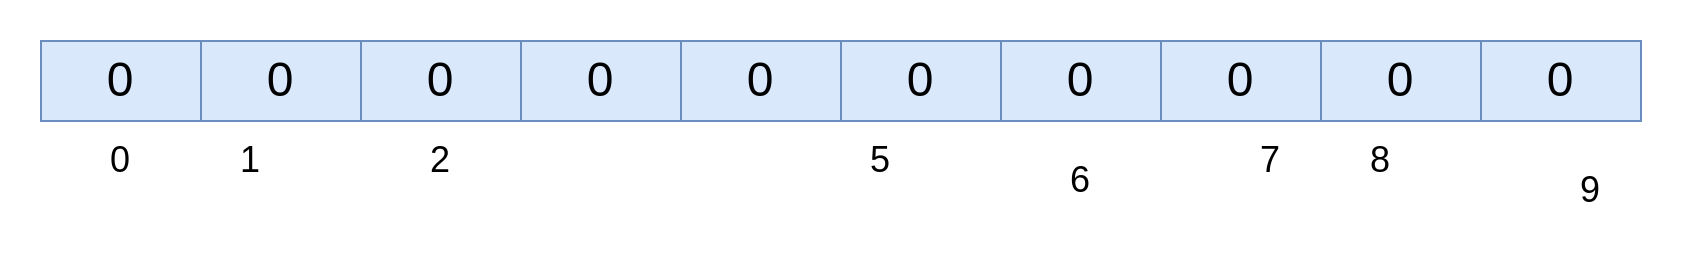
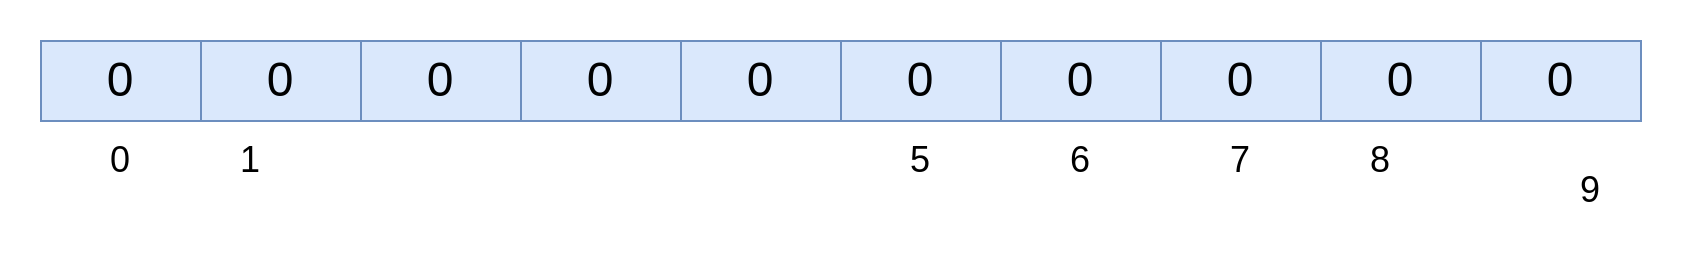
- <mxCell id="14" value="&lt;font style=&quot;font-size: 18px&quot;&gt;2&lt;/font&gt;" style="text;html=1;strokeColor=none;fillColor=none;align=center;verticalAlign=middle;whiteSpace=wrap;rounded=0;" vertex="1" parent="1"><mxGeometry x="200" y="70" width="40" height="20" as="geometry" /></mxCell>
- <mxCell id="15" value="&lt;font style=&quot;font-size: 18px&quot;&gt;5&lt;/font&gt;" style="text;html=1;strokeColor=none;fillColor=none;align=center;verticalAlign=middle;whiteSpace=wrap;rounded=0;" vertex="1" parent="1"><mxGeometry x="420" y="70" width="40" height="20" as="geometry" /></mxCell>
+ <mxCell id="15" value="&lt;font style=&quot;font-size: 18px&quot;&gt;5&lt;/font&gt;" style="text;html=1;strokeColor=none;fillColor=none;align=center;verticalAlign=middle;whiteSpace=wrap;rounded=0;" vertex="1" parent="1"><mxGeometry x="440" y="70" width="40" height="20" as="geometry" /></mxCell>
- <mxCell id="17" value="&lt;font style=&quot;font-size: 18px&quot;&gt;7&lt;/font&gt;" style="text;html=1;strokeColor=none;fillColor=none;align=center;verticalAlign=middle;whiteSpace=wrap;rounded=0;" vertex="1" parent="1"><mxGeometry x="615" y="70" width="40" height="20" as="geometry" /></mxCell>
+ <mxCell id="17" value="&lt;font style=&quot;font-size: 18px&quot;&gt;7&lt;/font&gt;" style="text;html=1;strokeColor=none;fillColor=none;align=center;verticalAlign=middle;whiteSpace=wrap;rounded=0;" vertex="1" parent="1"><mxGeometry x="600" y="70" width="40" height="20" as="geometry" /></mxCell>
- <mxCell id="16" value="&lt;font style=&quot;font-size: 18px&quot;&gt;6&lt;/font&gt;" style="text;html=1;strokeColor=none;fillColor=none;align=center;verticalAlign=middle;whiteSpace=wrap;rounded=0;" vertex="1" parent="1"><mxGeometry x="520" y="80" width="40" height="20" as="geometry" /></mxCell>
+ <mxCell id="16" value="&lt;font style=&quot;font-size: 18px&quot;&gt;6&lt;/font&gt;" style="text;html=1;strokeColor=none;fillColor=none;align=center;verticalAlign=middle;whiteSpace=wrap;rounded=0;" vertex="1" parent="1"><mxGeometry x="520" y="70" width="40" height="20" as="geometry" /></mxCell>
